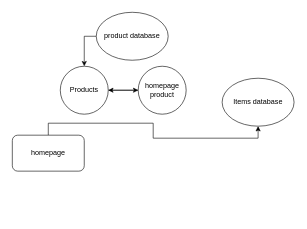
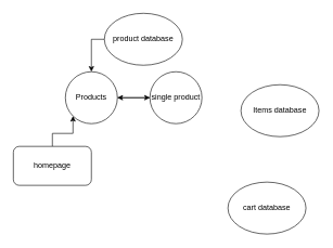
- <mxCell id="7" value="homepage product" style="ellipse;whiteSpace=wrap;html=1;aspect=fixed;" vertex="1" parent="1"><mxGeometry x="230" y="110" width="80" height="80" as="geometry" /></mxCell>
+ <mxCell id="7" value="single product" style="ellipse;whiteSpace=wrap;html=1;aspect=fixed;" vertex="1" parent="1"><mxGeometry x="230" y="110" width="80" height="80" as="geometry" /></mxCell>
- <mxCell id="2" style="edgeStyle=orthogonalEdgeStyle;rounded=0;orthogonalLoop=1;jettySize=auto;html=1;exitX=0.5;exitY=0;exitDx=0;exitDy=0;" edge="1" parent="1" source="3" target="11"><mxGeometry relative="1" as="geometry" /></mxCell>
+ <mxCell id="2" style="edgeStyle=orthogonalEdgeStyle;rounded=0;orthogonalLoop=1;jettySize=auto;html=1;exitX=0.5;exitY=0;exitDx=0;exitDy=0;entryX=0;entryY=1;entryDx=0;entryDy=0;" edge="1" parent="1" source="3" target="5"><mxGeometry relative="1" as="geometry" /></mxCell>
+ <mxCell id="10" value="cart database&lt;br&gt;" style="ellipse;whiteSpace=wrap;html=1;" vertex="1" parent="1"><mxGeometry x="350" y="280" width="120" height="80" as="geometry" /></mxCell>
